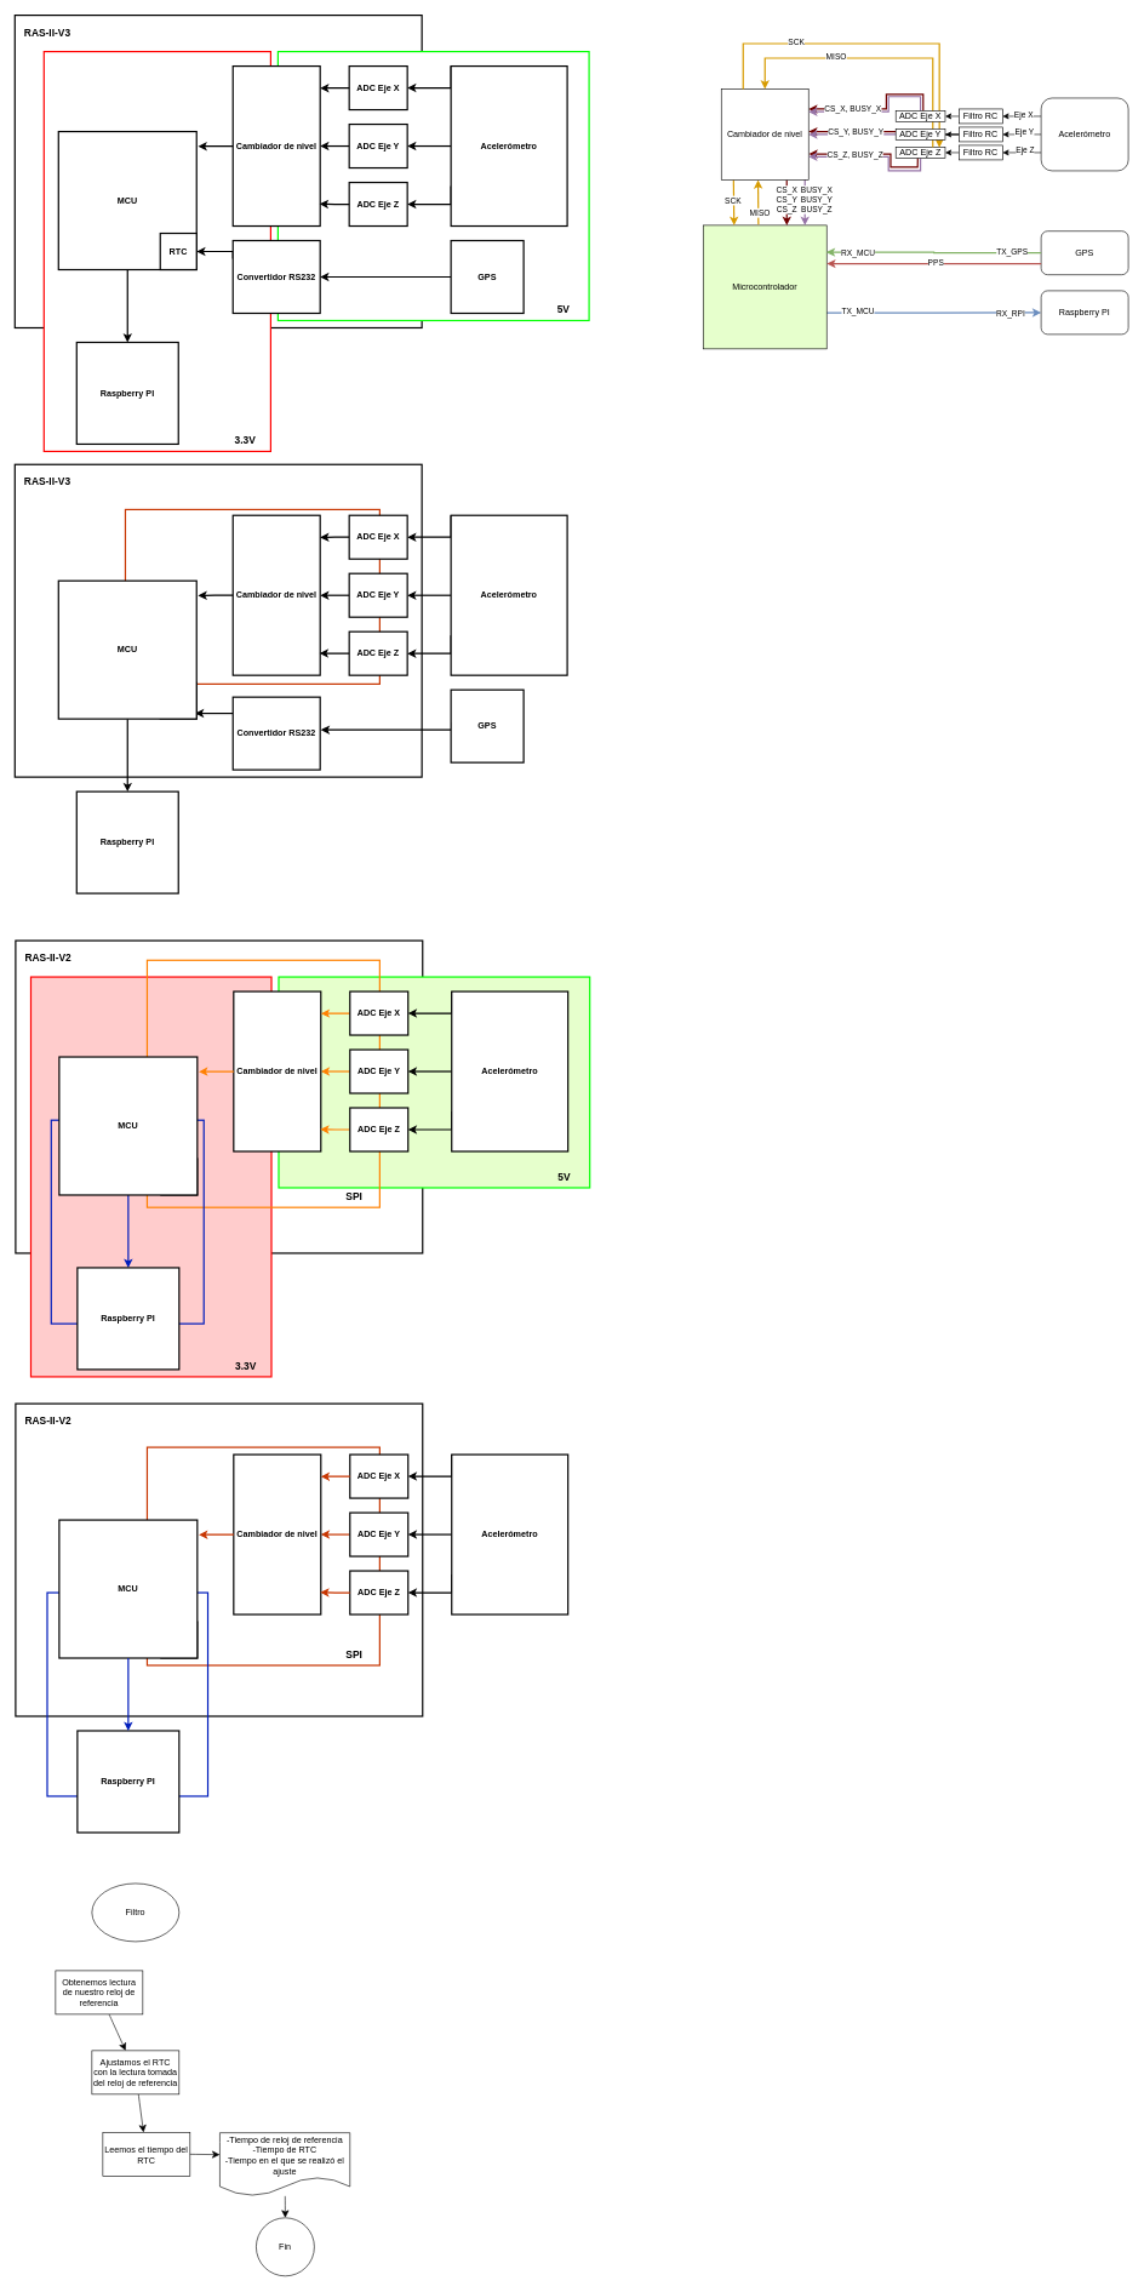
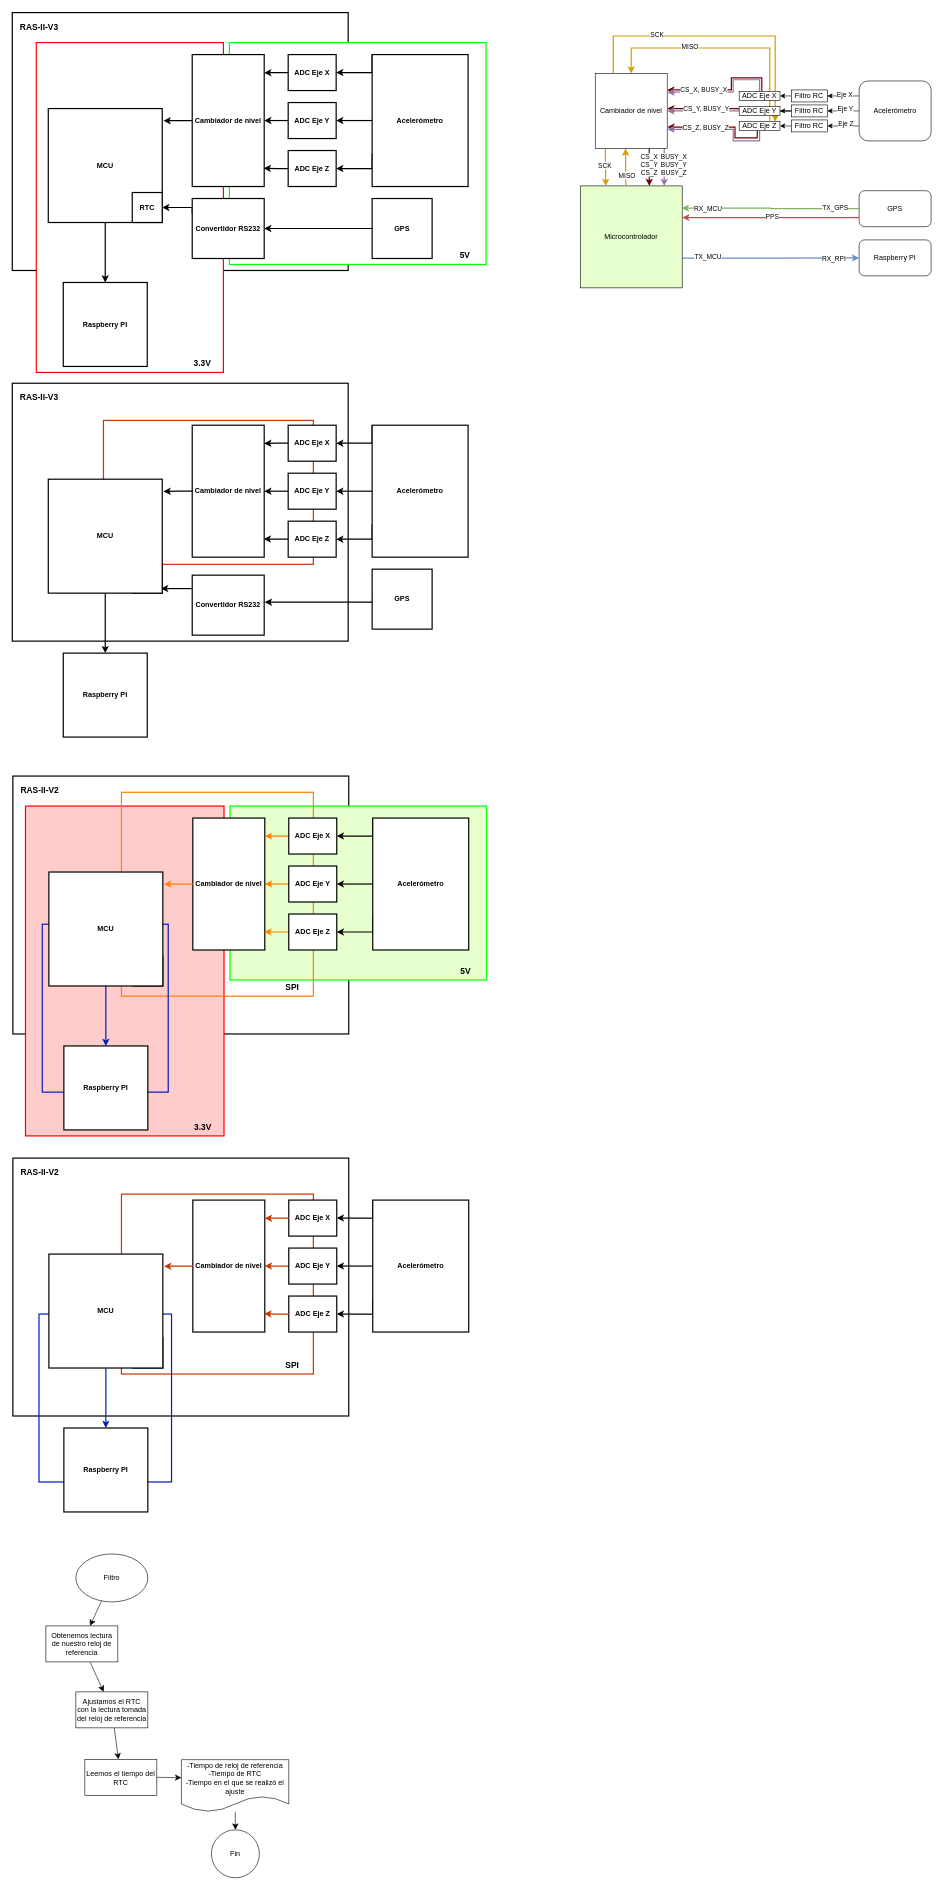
+ <mxCell id="97" value="" style="edgeStyle=none;curved=1;rounded=0;orthogonalLoop=1;jettySize=auto;html=1;fontSize=12;startSize=8;endSize=8;" parent="1" source="98" target="100" edge="1"><mxGeometry relative="1" as="geometry" /></mxCell>
